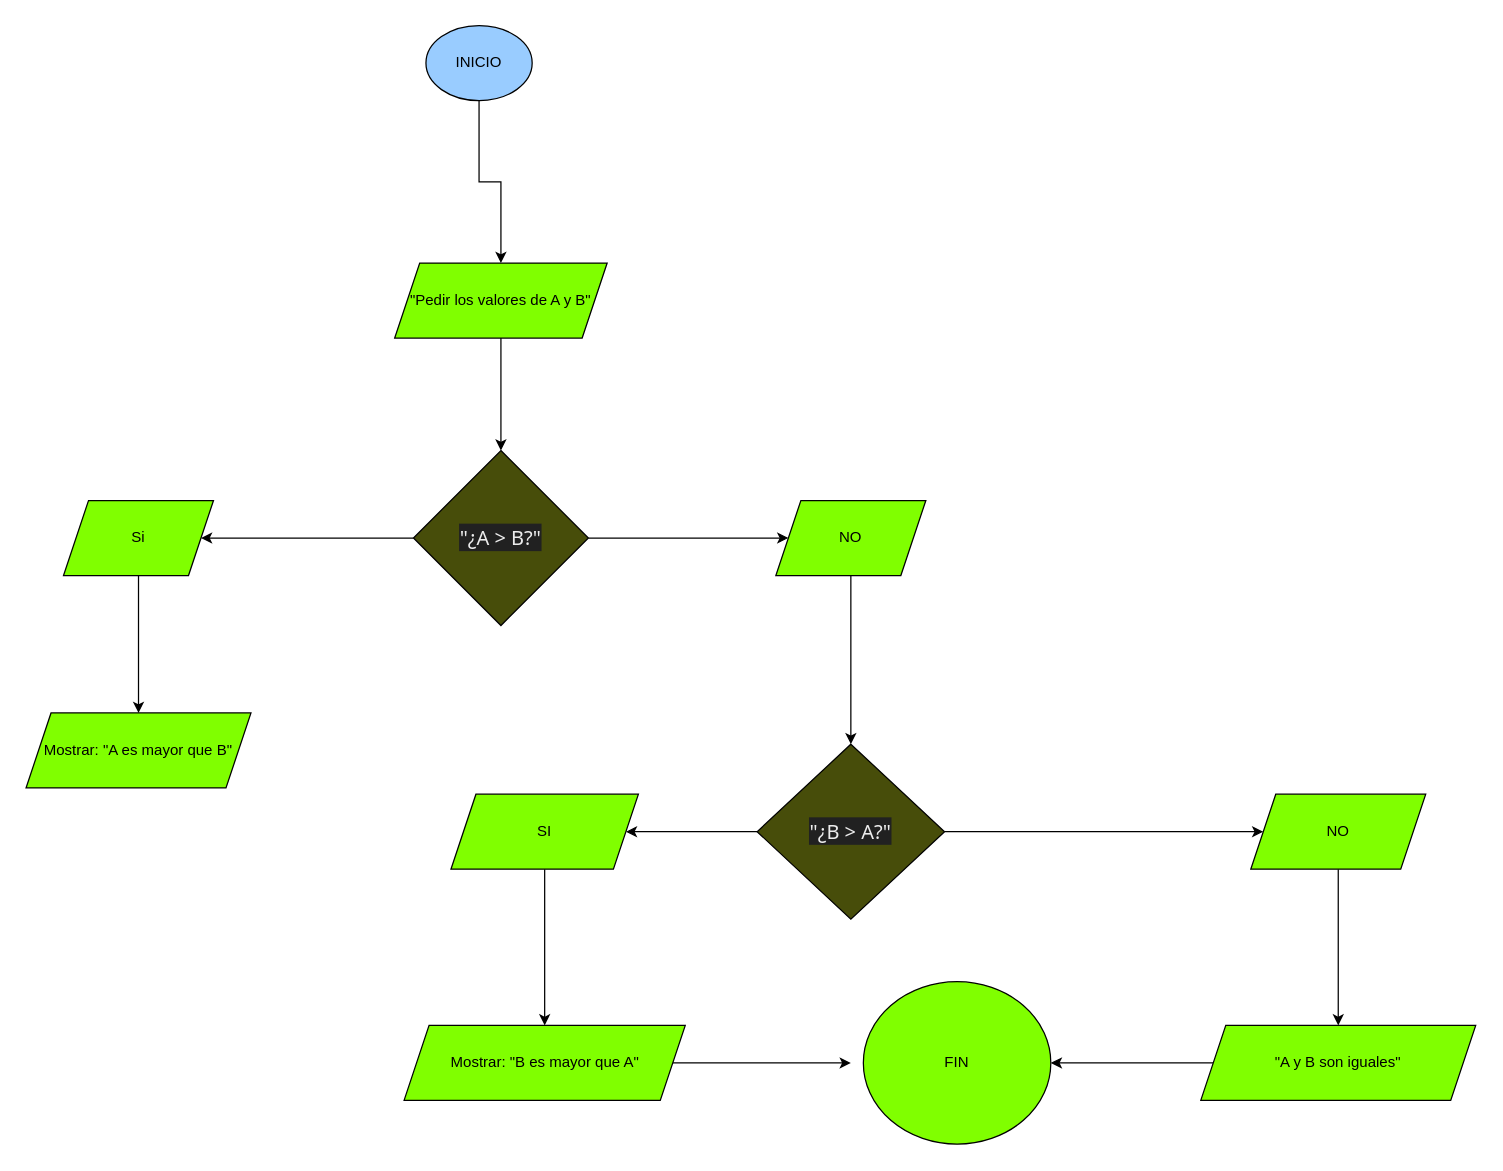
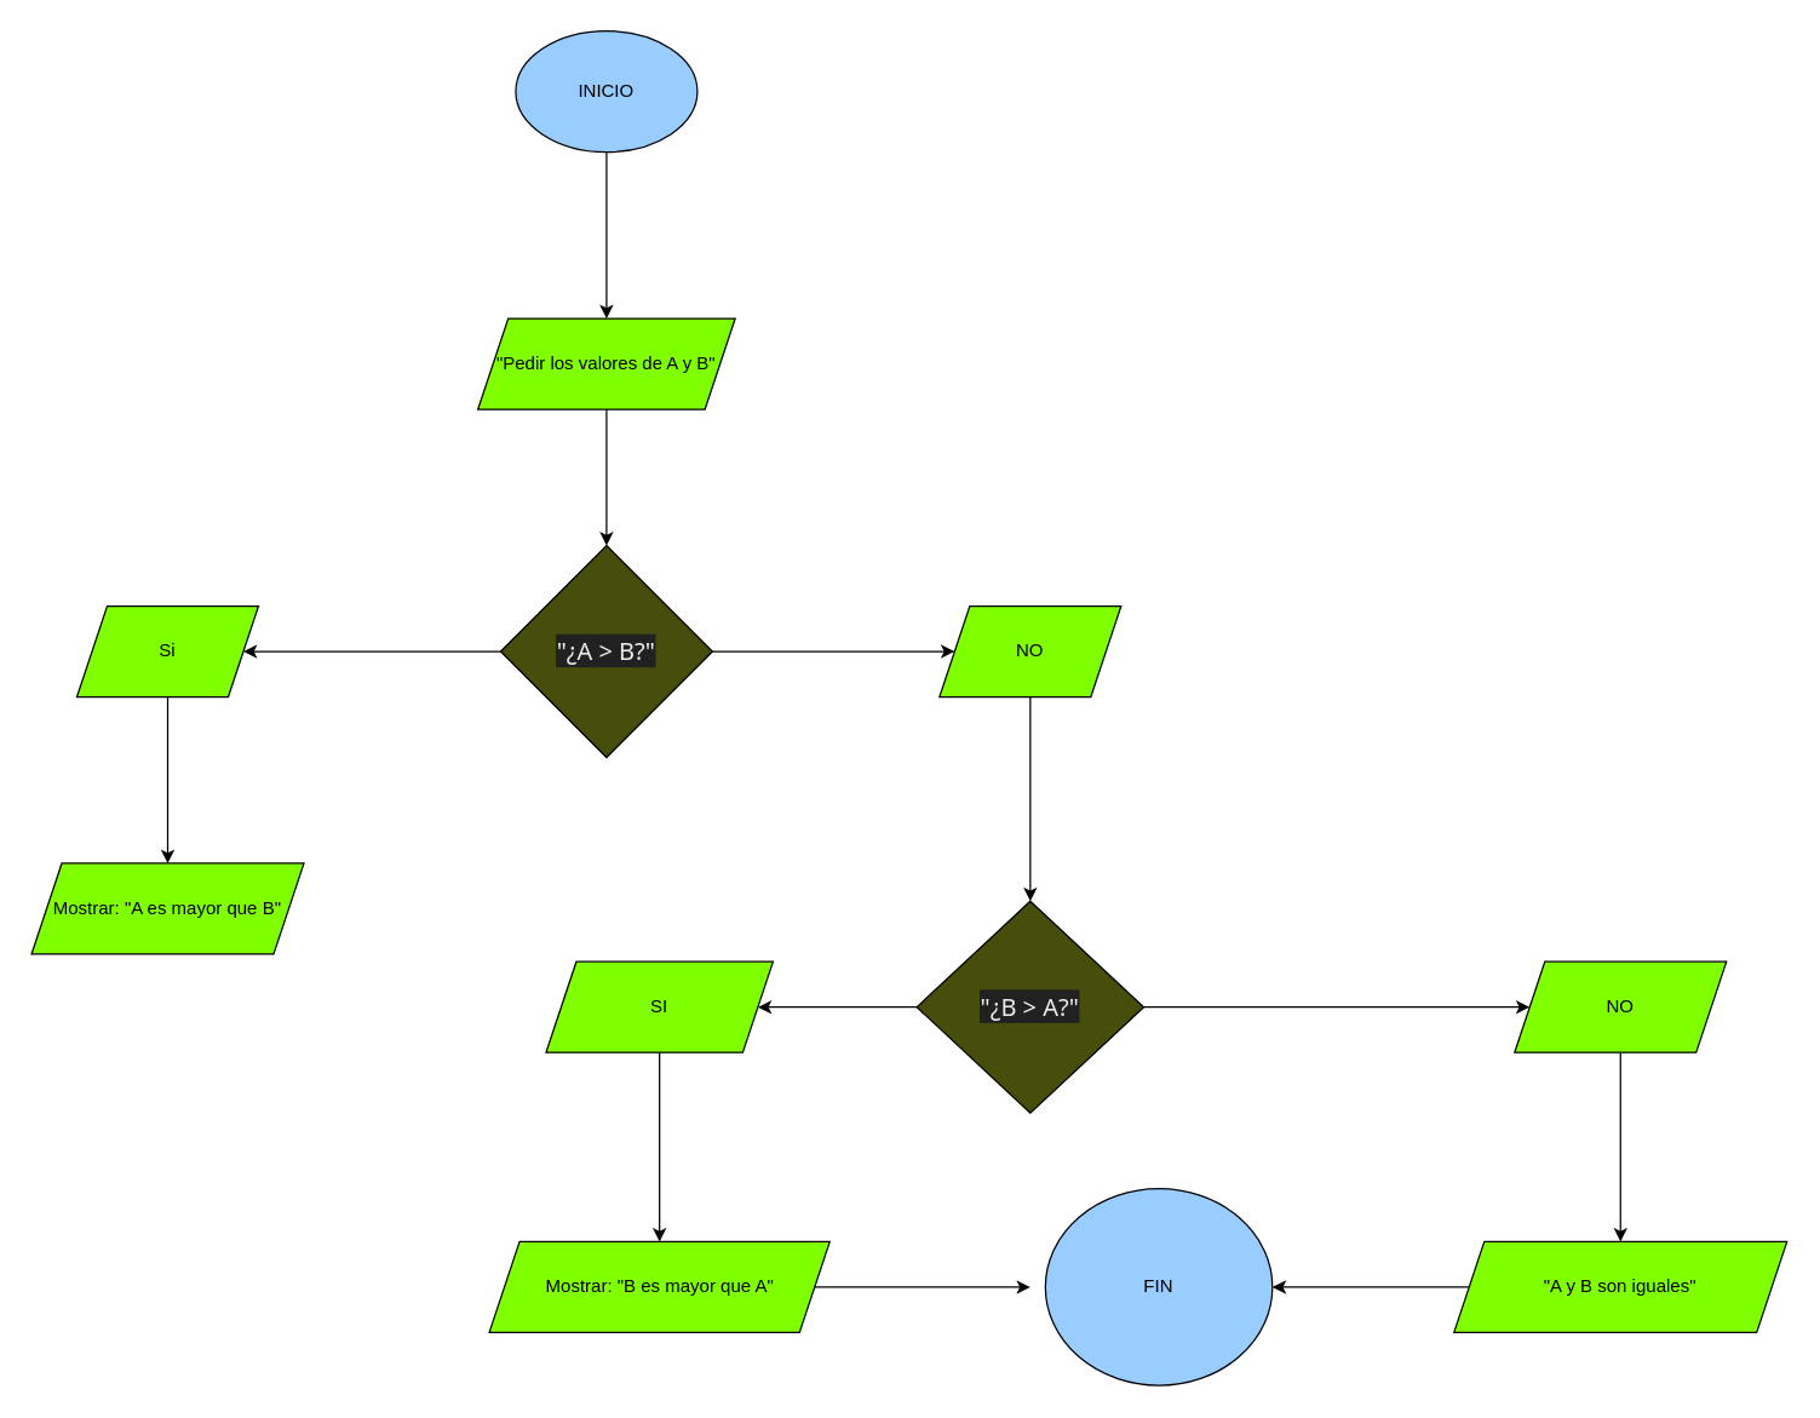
- <mxCell id="3" value="INICIO" style="ellipse;whiteSpace=wrap;html=1;fillColor=#99CCFF;" vertex="1" parent="1"><mxGeometry x="340" y="20" width="85" height="60" as="geometry" /></mxCell>
+ <mxCell id="3" value="INICIO" style="ellipse;whiteSpace=wrap;html=1;fillColor=#99CCFF;" vertex="1" parent="1"><mxGeometry x="340" y="20" width="120" height="80" as="geometry" /></mxCell>
- <mxCell id="25" value="FIN" style="ellipse;whiteSpace=wrap;html=1;fillColor=#80ff00;" vertex="1" parent="1"><mxGeometry x="690" y="785" width="150" height="130" as="geometry" /></mxCell>
+ <mxCell id="25" value="FIN" style="ellipse;whiteSpace=wrap;html=1;fillColor=#99CCFF;" vertex="1" parent="1"><mxGeometry x="690" y="785" width="150" height="130" as="geometry" /></mxCell>
